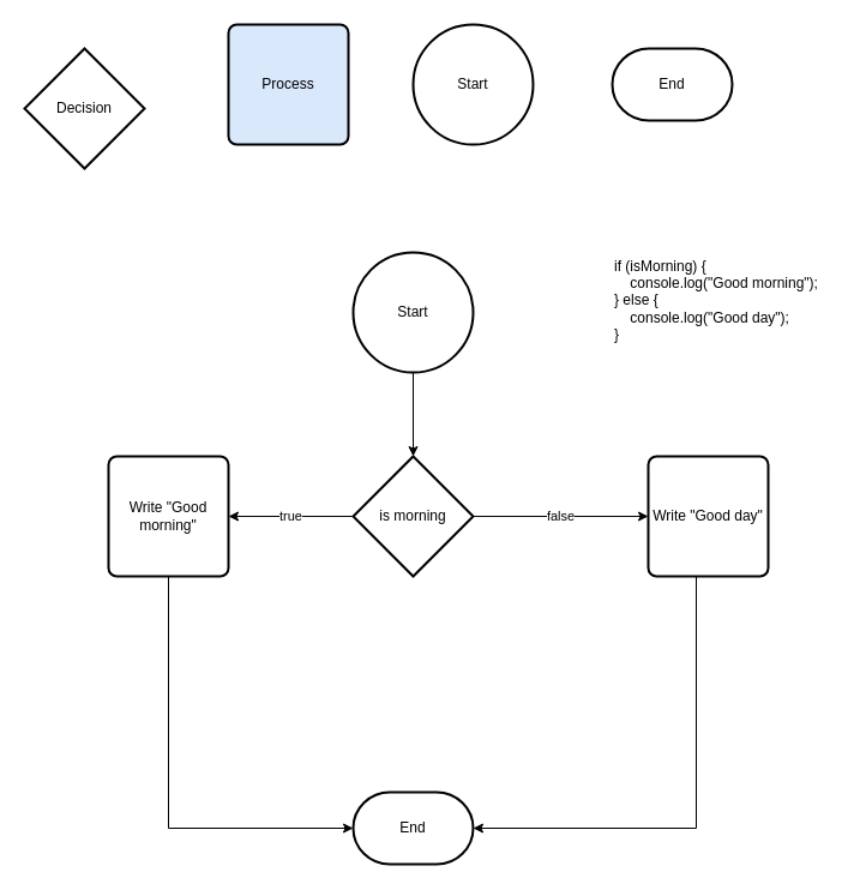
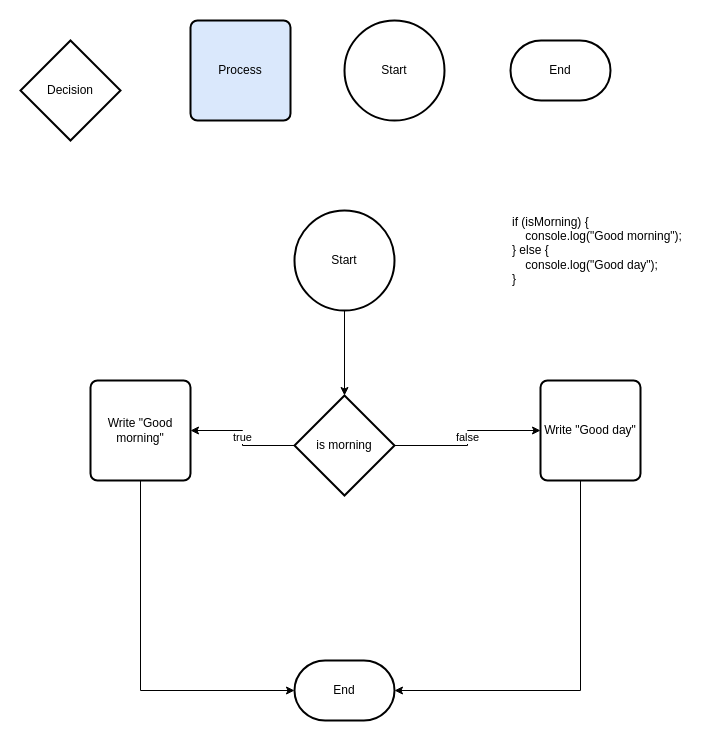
- <mxCell id="10" value="is morning" style="strokeWidth=2;html=1;shape=mxgraph.flowchart.decision;whiteSpace=wrap;" parent="1" vertex="1"><mxGeometry x="294" y="380" width="100" height="100" as="geometry" /></mxCell>
+ <mxCell id="10" value="is morning" style="strokeWidth=2;html=1;shape=mxgraph.flowchart.decision;whiteSpace=wrap;" parent="1" vertex="1"><mxGeometry x="294" y="395" width="100" height="100" as="geometry" /></mxCell>
